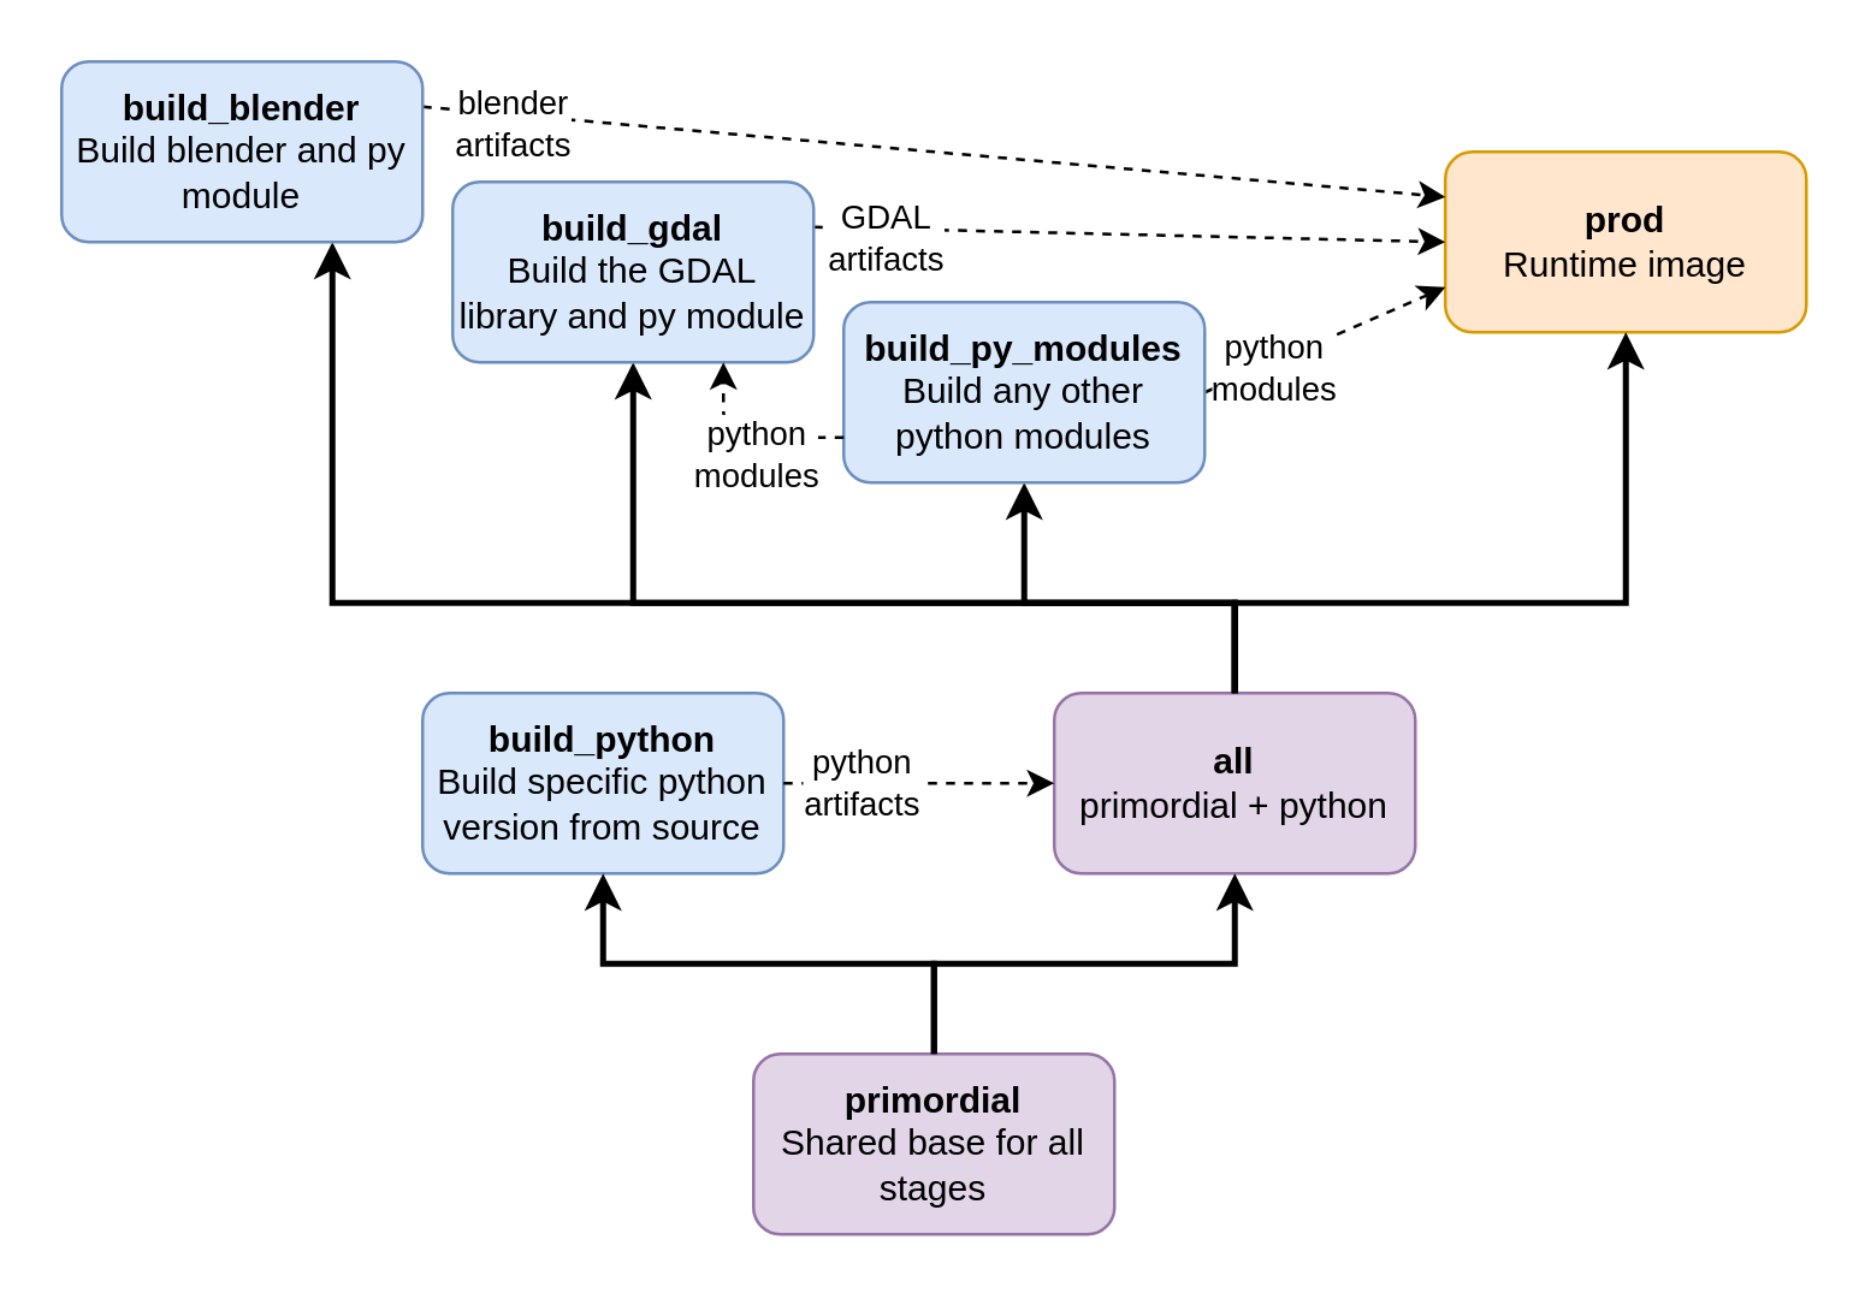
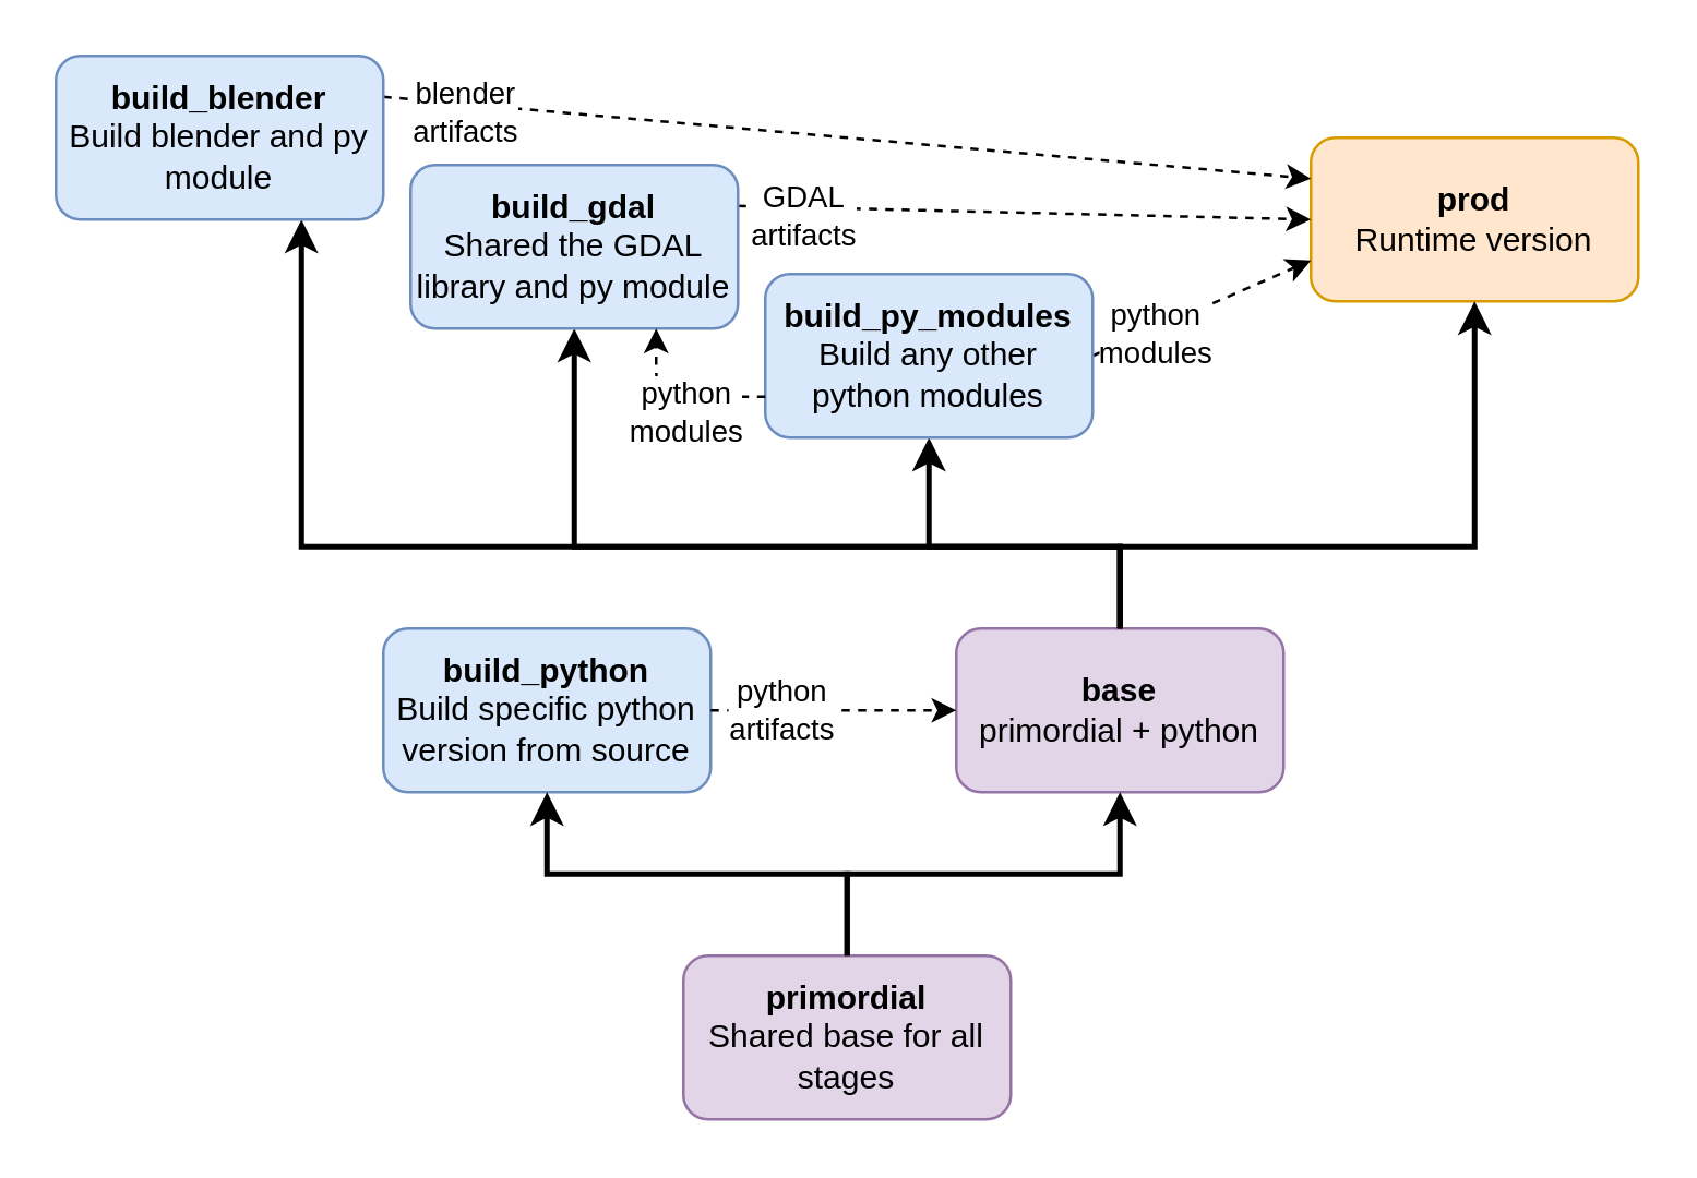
- <mxCell id="12" value="&lt;b&gt;prod&lt;/b&gt;&lt;br&gt;Runtime image" style="rounded=1;whiteSpace=wrap;html=1;fillColor=#ffe6cc;strokeColor=#d79b00;" parent="1" vertex="1"><mxGeometry x="480" y="50" width="120" height="60" as="geometry" /></mxCell>
+ <mxCell id="12" value="&lt;b&gt;prod&lt;/b&gt;&lt;br&gt;Runtime version" style="rounded=1;whiteSpace=wrap;html=1;fillColor=#ffe6cc;strokeColor=#d79b00;" parent="1" vertex="1"><mxGeometry x="480" y="50" width="120" height="60" as="geometry" /></mxCell>
- <mxCell id="21" value="&lt;b&gt;build_gdal&lt;/b&gt;&lt;br&gt;Build the GDAL library and py module" style="rounded=1;whiteSpace=wrap;html=1;fillColor=#dae8fc;strokeColor=#6c8ebf;" vertex="1" parent="1"><mxGeometry x="150" y="60" width="120" height="60" as="geometry" /></mxCell>
+ <mxCell id="21" value="&lt;b&gt;build_gdal&lt;/b&gt;&lt;br&gt;Shared the GDAL library and py module" style="rounded=1;whiteSpace=wrap;html=1;fillColor=#dae8fc;strokeColor=#6c8ebf;" vertex="1" parent="1"><mxGeometry x="150" y="60" width="120" height="60" as="geometry" /></mxCell>
- <mxCell id="5" value="&lt;b&gt;all&lt;/b&gt;&lt;br&gt;primordial + python" style="rounded=1;whiteSpace=wrap;html=1;fillColor=#e1d5e7;strokeColor=#9673a6;" parent="1" vertex="1"><mxGeometry x="350" y="230" width="120" height="60" as="geometry" /></mxCell>
+ <mxCell id="5" value="&lt;b&gt;base&lt;/b&gt;&lt;br&gt;primordial + python" style="rounded=1;whiteSpace=wrap;html=1;fillColor=#e1d5e7;strokeColor=#9673a6;" parent="1" vertex="1"><mxGeometry x="350" y="230" width="120" height="60" as="geometry" /></mxCell>
